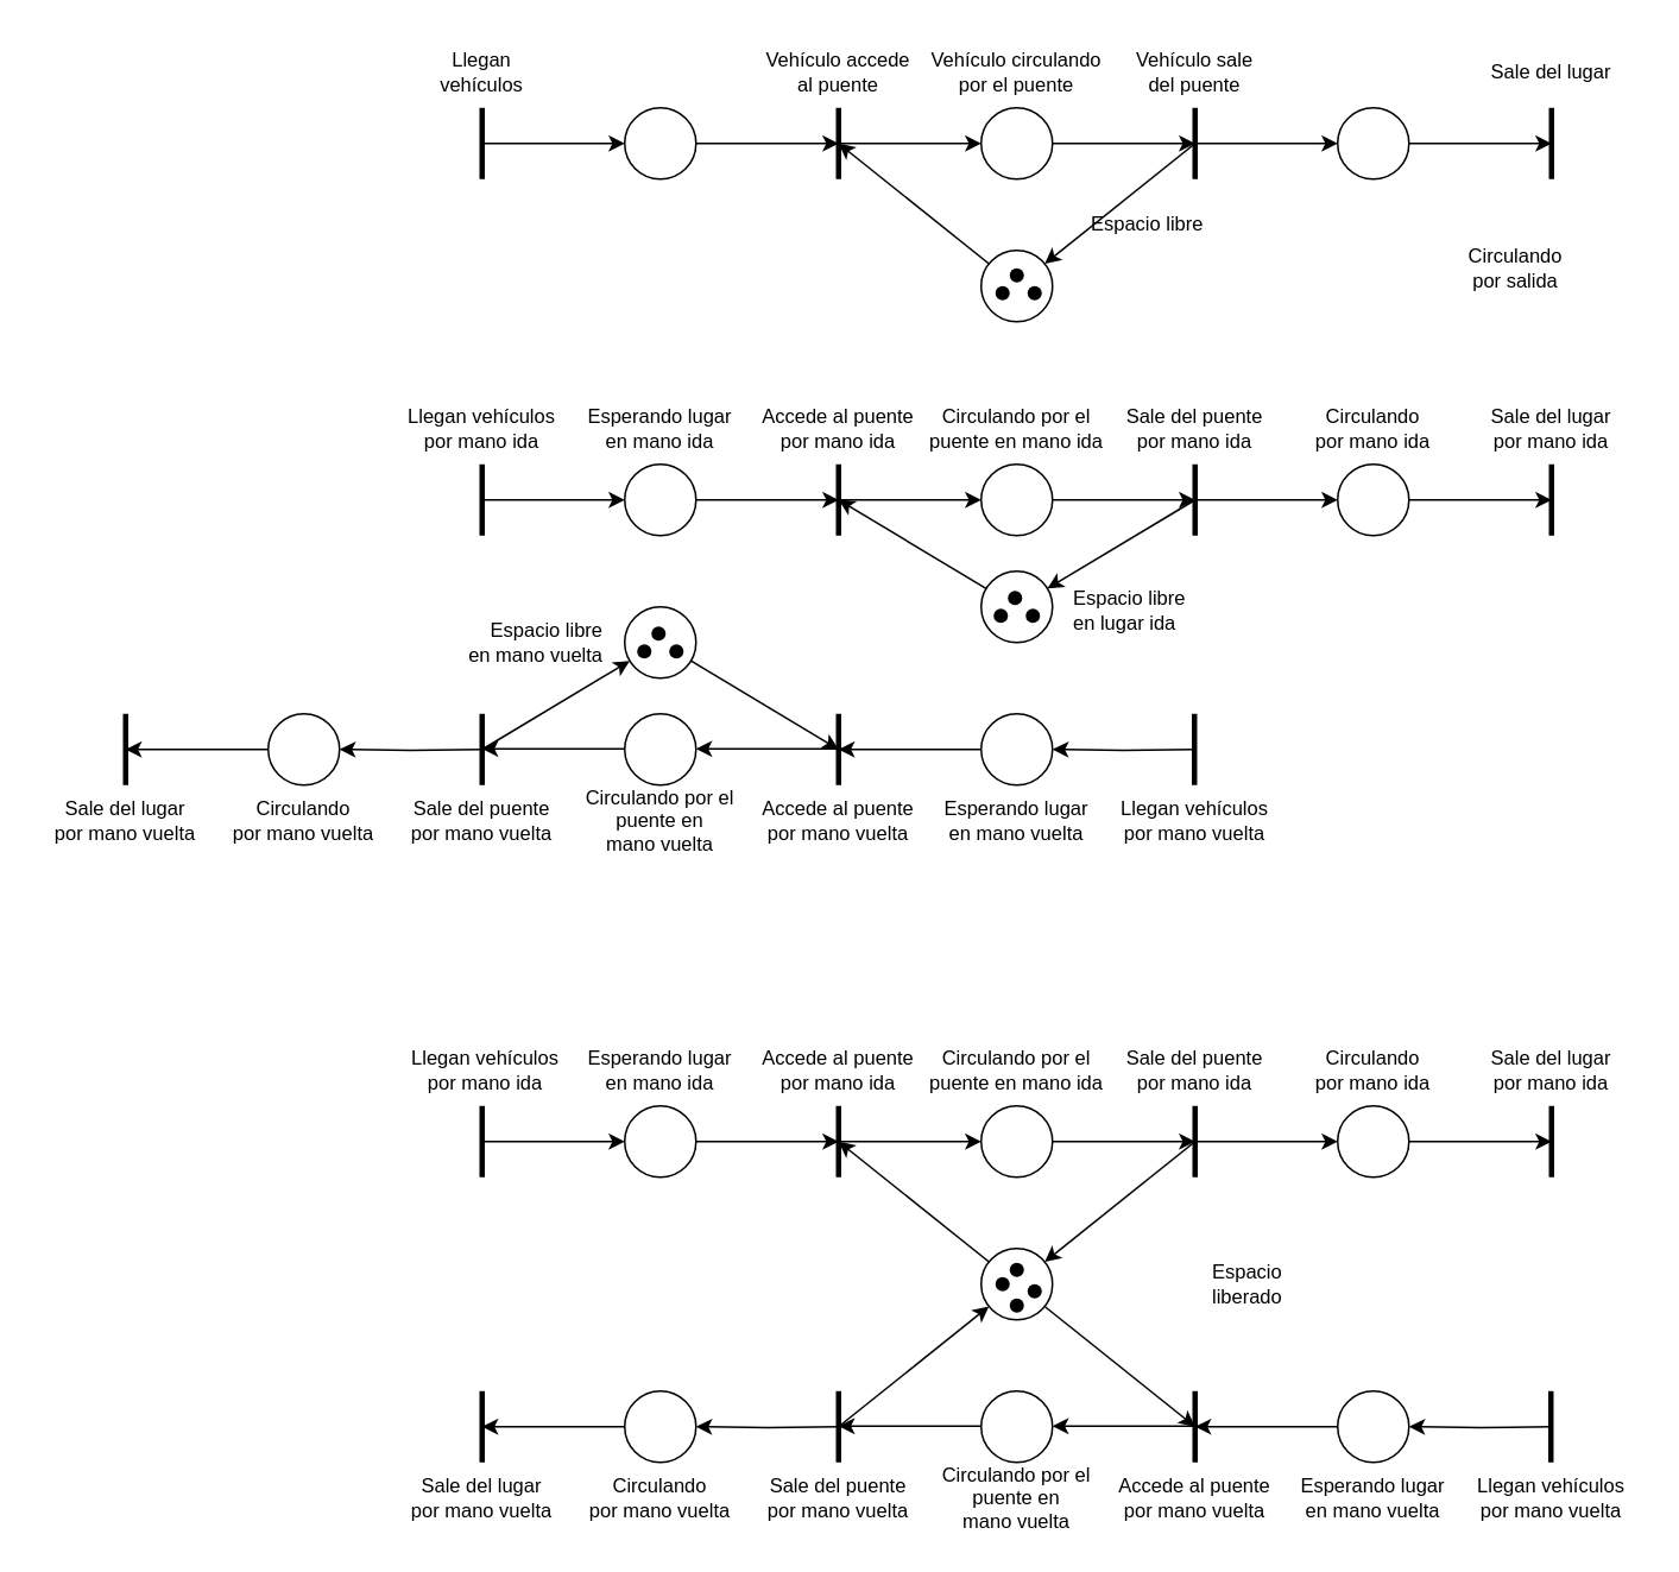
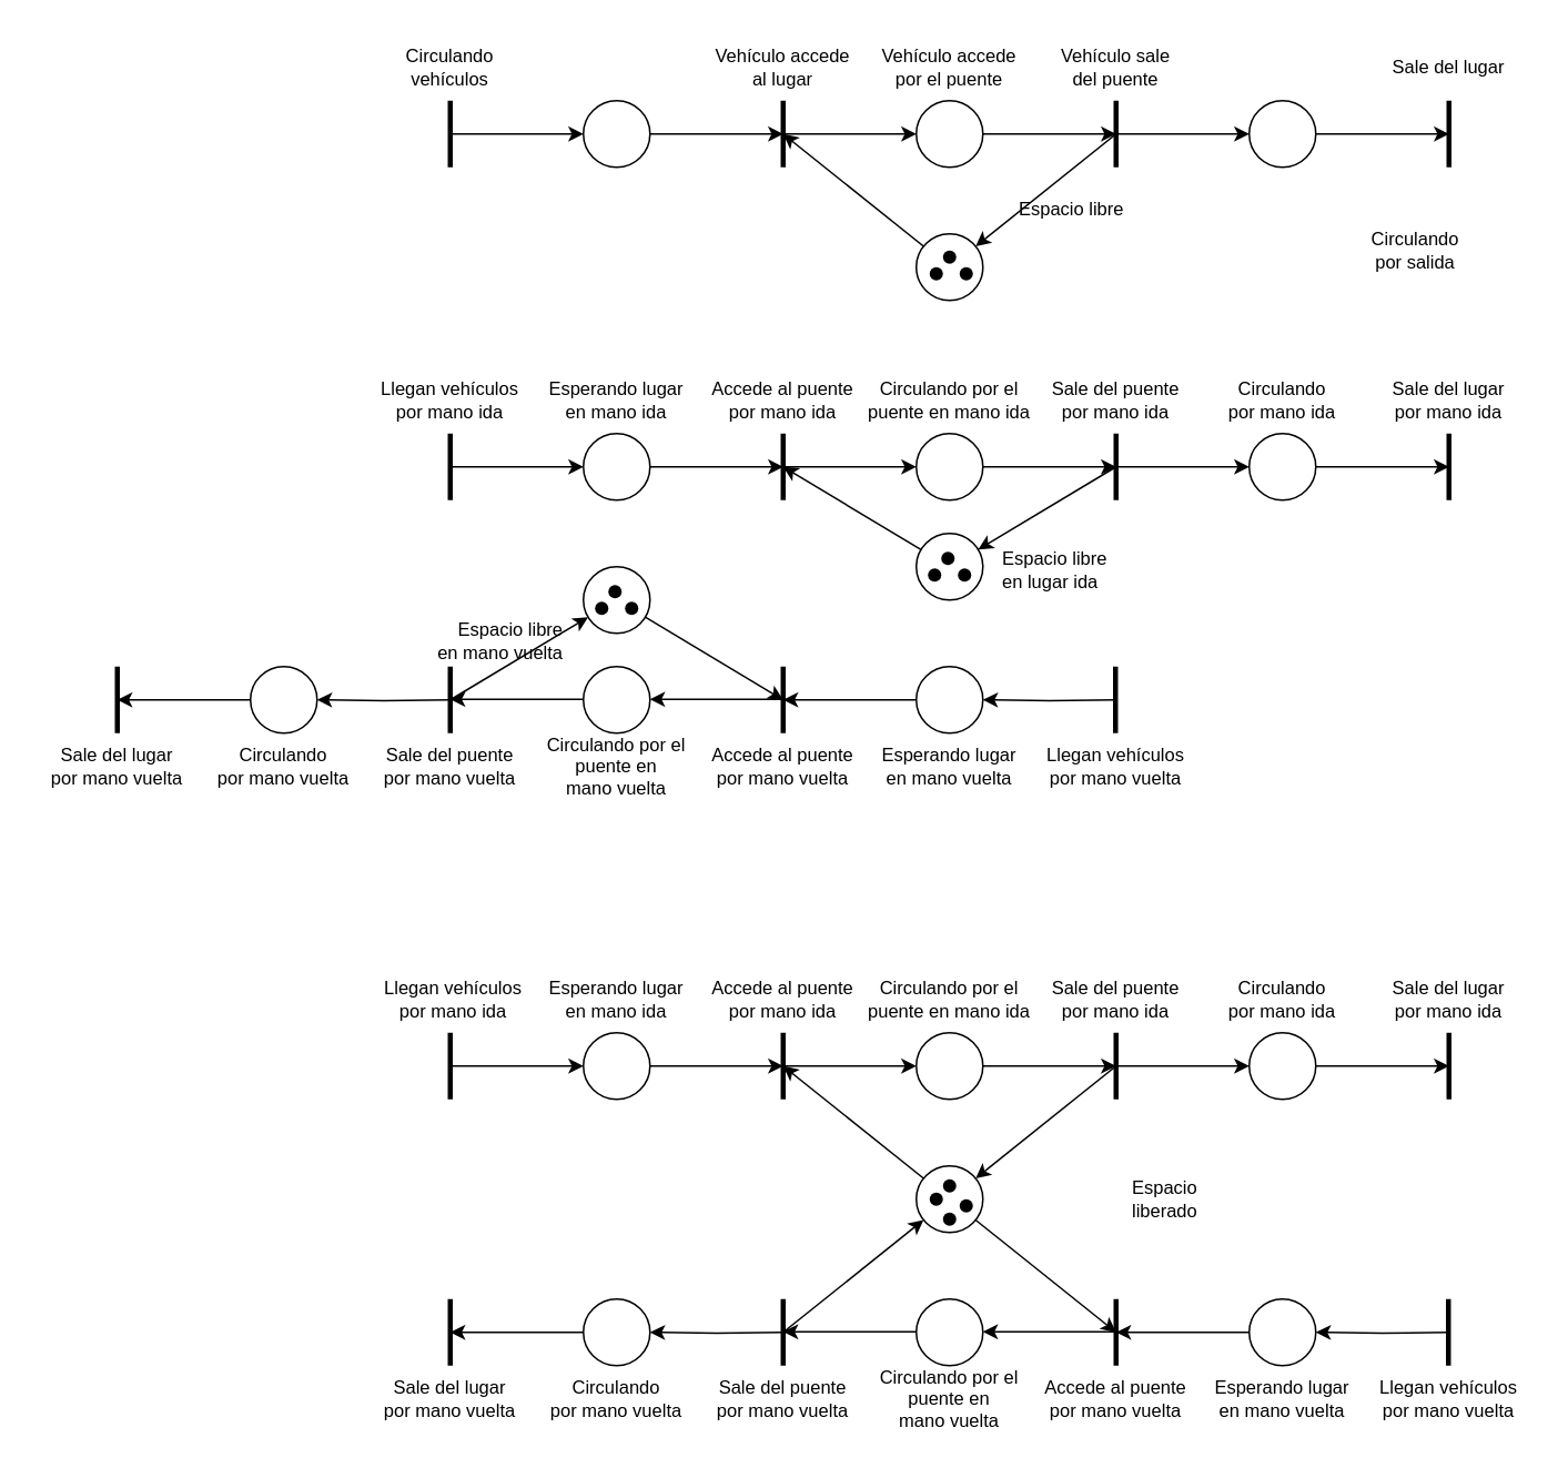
- <mxCell id="14" value="Llegan vehículos" style="text;html=1;strokeColor=none;fillColor=none;align=center;verticalAlign=middle;whiteSpace=wrap;rounded=0;fontSize=11;" parent="1" vertex="1"><mxGeometry x="230" y="20" width="80" height="40" as="geometry" /></mxCell>
+ <mxCell id="14" value="Circulando vehículos" style="text;html=1;strokeColor=none;fillColor=none;align=center;verticalAlign=middle;whiteSpace=wrap;rounded=0;fontSize=11;" parent="1" vertex="1"><mxGeometry x="230" y="20" width="80" height="40" as="geometry" /></mxCell>
- <mxCell id="15" value="Vehículo accede al puente" style="text;html=1;strokeColor=none;fillColor=none;align=center;verticalAlign=middle;whiteSpace=wrap;rounded=0;fontSize=11;" parent="1" vertex="1"><mxGeometry x="425" y="20" width="90" height="40" as="geometry" /></mxCell>
+ <mxCell id="15" value="Vehículo accede al lugar" style="text;html=1;strokeColor=none;fillColor=none;align=center;verticalAlign=middle;whiteSpace=wrap;rounded=0;fontSize=11;" parent="1" vertex="1"><mxGeometry x="425" y="20" width="90" height="40" as="geometry" /></mxCell>
- <mxCell id="16" value="&lt;div&gt;Vehículo circulando&lt;/div&gt;&lt;div&gt;por el puente&lt;/div&gt;" style="text;html=1;strokeColor=none;fillColor=none;align=center;verticalAlign=middle;whiteSpace=wrap;rounded=0;fontSize=11;" parent="1" vertex="1"><mxGeometry x="520" y="20" width="100" height="40" as="geometry" /></mxCell>
+ <mxCell id="16" value="&lt;div&gt;Vehículo accede&lt;/div&gt;&lt;div&gt;por el puente&lt;/div&gt;" style="text;html=1;strokeColor=none;fillColor=none;align=center;verticalAlign=middle;whiteSpace=wrap;rounded=0;fontSize=11;" parent="1" vertex="1"><mxGeometry x="520" y="20" width="100" height="40" as="geometry" /></mxCell>
- <mxCell id="76" value="&lt;div&gt;Espacio libre&lt;/div&gt;&lt;div&gt;en mano vuelta&lt;br&gt;&lt;/div&gt;" style="text;html=1;strokeColor=none;fillColor=none;align=right;verticalAlign=middle;whiteSpace=wrap;rounded=0;fontSize=11;" parent="1" vertex="1"><mxGeometry x="230" y="340" width="110" height="40" as="geometry" /></mxCell>
+ <mxCell id="76" value="&lt;div&gt;Espacio libre&lt;/div&gt;&lt;div&gt;en mano vuelta&lt;br&gt;&lt;/div&gt;" style="text;html=1;strokeColor=none;fillColor=none;align=right;verticalAlign=middle;whiteSpace=wrap;rounded=0;fontSize=11;" parent="1" vertex="1"><mxGeometry x="230" y="365" width="110" height="40" as="geometry" /></mxCell>
